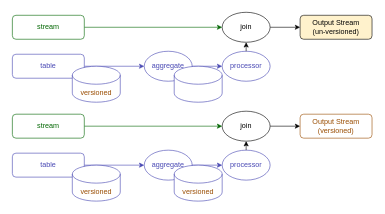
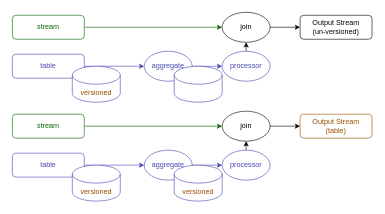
- <mxCell id="6" value="Output Stream&lt;div&gt;(un-versioned)&lt;/div&gt;" style="rounded=1;whiteSpace=wrap;html=1;strokeColor=#000000;fillColor=#fff2cc;" parent="1" vertex="1"><mxGeometry x="500" y="25" width="120" height="40" as="geometry" /></mxCell>
+ <mxCell id="6" value="Output Stream&lt;div&gt;(un-versioned)&lt;/div&gt;" style="rounded=1;whiteSpace=wrap;html=1;strokeColor=#000000;" parent="1" vertex="1"><mxGeometry x="500" y="25" width="120" height="40" as="geometry" /></mxCell>
- <mxCell id="19" value="&lt;font color=&quot;#994c00&quot;&gt;Output Stream&lt;/font&gt;&lt;div&gt;&lt;font color=&quot;#994c00&quot;&gt;(versioned)&lt;/font&gt;&lt;/div&gt;" style="rounded=1;whiteSpace=wrap;html=1;strokeColor=#994C00;" parent="1" vertex="1"><mxGeometry x="500" y="190" width="120" height="40" as="geometry" /></mxCell>
+ <mxCell id="19" value="&lt;font color=&quot;#994c00&quot;&gt;Output Stream&lt;/font&gt;&lt;div&gt;&lt;font color=&quot;#994c00&quot;&gt;(table)&lt;/font&gt;&lt;/div&gt;" style="rounded=1;whiteSpace=wrap;html=1;strokeColor=#994C00;" parent="1" vertex="1"><mxGeometry x="500" y="190" width="120" height="40" as="geometry" /></mxCell>
